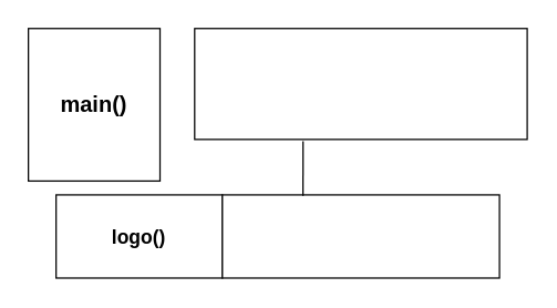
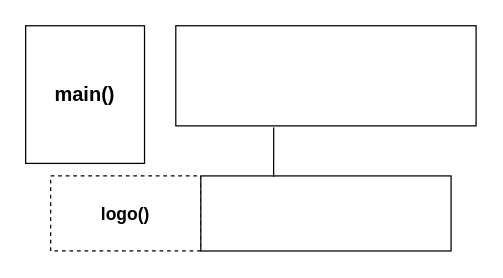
- <mxCell id="4" value="&lt;b&gt;&lt;font style=&quot;font-size: 14px;&quot;&gt;logo()&lt;/font&gt;&lt;/b&gt;" style="rounded=0;whiteSpace=wrap;html=1;fontSize=16;" parent="1" vertex="1"><mxGeometry x="40" y="140" width="120" height="60" as="geometry" /></mxCell>
+ <mxCell id="4" value="&lt;b&gt;&lt;font style=&quot;font-size: 14px;&quot;&gt;logo()&lt;/font&gt;&lt;/b&gt;" style="rounded=0;whiteSpace=wrap;html=1;fontSize=16;dashed=1;" parent="1" vertex="1"><mxGeometry x="40" y="140" width="120" height="60" as="geometry" /></mxCell>
